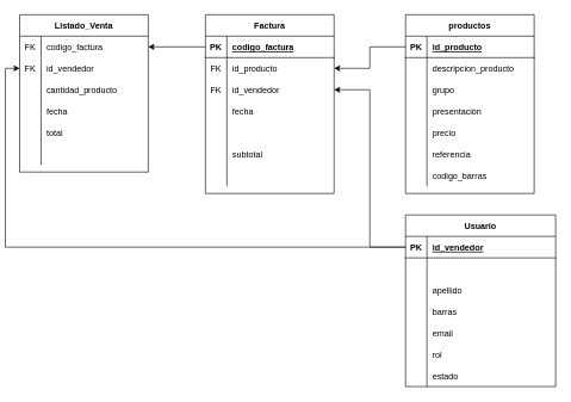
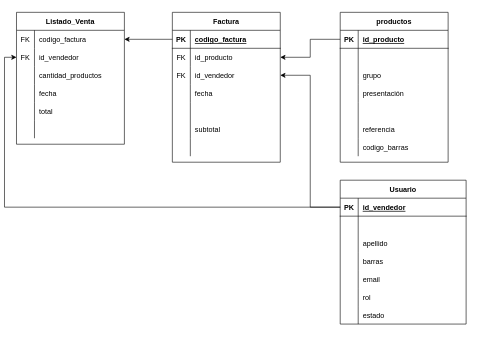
- <mxCell id="29" value="descripcion_producto" style="shape=partialRectangle;connectable=0;fillColor=none;top=0;left=0;bottom=0;right=0;align=left;spacingLeft=6;overflow=hidden;" parent="27" vertex="1"><mxGeometry x="30" width="150" height="30" as="geometry" /></mxCell>
- <mxCell id="75" value="cantidad_producto" style="shape=partialRectangle;connectable=0;fillColor=none;top=0;left=0;bottom=0;right=0;align=left;spacingLeft=6;overflow=hidden;" vertex="1" parent="73"><mxGeometry x="30" width="150" height="30" as="geometry" /></mxCell>
+ <mxCell id="75" value="cantidad_productos" style="shape=partialRectangle;connectable=0;fillColor=none;top=0;left=0;bottom=0;right=0;align=left;spacingLeft=6;overflow=hidden;" vertex="1" parent="73"><mxGeometry x="30" width="150" height="30" as="geometry" /></mxCell>
- <mxCell id="38" value="precio" style="shape=partialRectangle;connectable=0;fillColor=none;top=0;left=0;bottom=0;right=0;align=left;spacingLeft=6;overflow=hidden;" vertex="1" parent="36"><mxGeometry x="30" width="150" height="30" as="geometry" /></mxCell>
